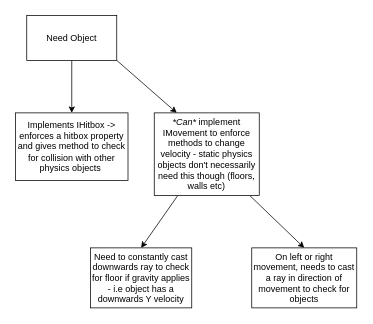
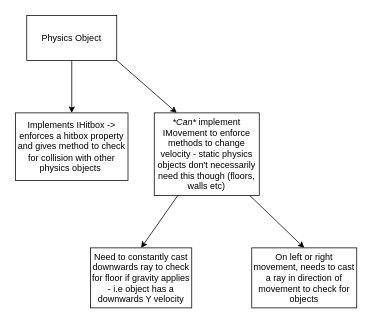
- <mxCell id="4" value="Need Object" style="whiteSpace=wrap;html=1;" parent="1" vertex="1"><mxGeometry x="35" y="20" width="120" height="60" as="geometry" /></mxCell>
+ <mxCell id="4" value="Physics Object" style="whiteSpace=wrap;html=1;" parent="1" vertex="1"><mxGeometry x="35" y="20" width="120" height="60" as="geometry" /></mxCell>
